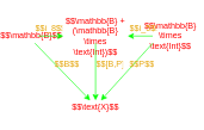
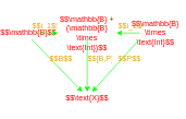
- <mxCell id="14" value="&lt;div&gt;$$i_8$$&lt;/div&gt;" style="text;html=1;strokeColor=none;fillColor=none;align=center;verticalAlign=middle;whiteSpace=wrap;overflow=hidden;fontColor=#e5a50a;" vertex="1" parent="1"><mxGeometry x="35" y="20" width="40" height="40" as="geometry" /></mxCell>
+ <mxCell id="14" value="&lt;div&gt;$$i_1$$&lt;/div&gt;" style="text;html=1;strokeColor=none;fillColor=none;align=center;verticalAlign=middle;whiteSpace=wrap;overflow=hidden;fontColor=#e5a50a;" vertex="1" parent="1"><mxGeometry x="35" y="20" width="40" height="40" as="geometry" /></mxCell>
- <mxCell id="15" value="&lt;div&gt;$$i_5$$&lt;/div&gt;" style="text;html=1;strokeColor=none;fillColor=none;align=center;verticalAlign=middle;whiteSpace=wrap;overflow=hidden;fontColor=#e5a50a;" vertex="1" parent="1"><mxGeometry x="167" y="20" width="40" height="40" as="geometry" /></mxCell>
+ <mxCell id="15" value="&lt;div&gt;$$i_2$$&lt;/div&gt;" style="text;html=1;strokeColor=none;fillColor=none;align=center;verticalAlign=middle;whiteSpace=wrap;overflow=hidden;fontColor=#e5a50a;" vertex="1" parent="1"><mxGeometry x="167" y="20" width="40" height="40" as="geometry" /></mxCell>
